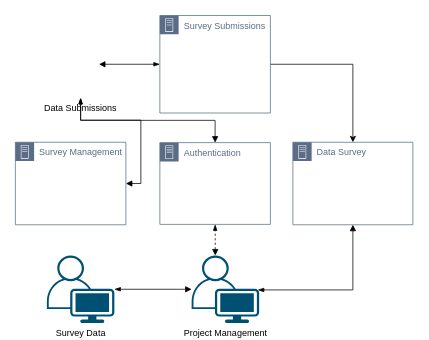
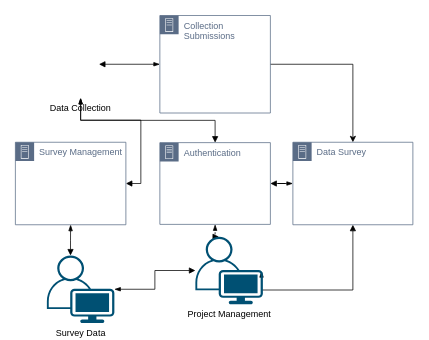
- <mxCell id="10" value="Survey Submissions" style="points=[[0,0],[0.25,0],[0.5,0],[0.75,0],[1,0],[1,0.25],[1,0.5],[1,0.75],[1,1],[0.75,1],[0.5,1],[0.25,1],[0,1],[0,0.75],[0,0.5],[0,0.25]];outlineConnect=0;gradientColor=none;html=1;whiteSpace=wrap;fontSize=12;fontStyle=0;container=1;pointerEvents=0;collapsible=0;recursiveResize=0;shape=mxgraph.aws4.group;grIcon=mxgraph.aws4.group_on_premise;strokeColor=#5A6C86;fillColor=none;verticalAlign=top;align=left;spacingLeft=30;fontColor=#5A6C86;dashed=0;" parent="1" vertex="1"><mxGeometry x="212.66" y="20" width="147.34" height="130" as="geometry" /></mxCell>
+ <mxCell id="10" value="Collection Submissions" style="points=[[0,0],[0.25,0],[0.5,0],[0.75,0],[1,0],[1,0.25],[1,0.5],[1,0.75],[1,1],[0.75,1],[0.5,1],[0.25,1],[0,1],[0,0.75],[0,0.5],[0,0.25]];outlineConnect=0;gradientColor=none;html=1;whiteSpace=wrap;fontSize=12;fontStyle=0;container=1;pointerEvents=0;collapsible=0;recursiveResize=0;shape=mxgraph.aws4.group;grIcon=mxgraph.aws4.group_on_premise;strokeColor=#5A6C86;fillColor=none;verticalAlign=top;align=left;spacingLeft=30;fontColor=#5A6C86;dashed=0;" parent="1" vertex="1"><mxGeometry x="212.66" y="20" width="147.34" height="130" as="geometry" /></mxCell>
- <mxCell id="3" value="Data Submissions" style="shape=image;verticalLabelPosition=bottom;labelBackgroundColor=default;verticalAlign=top;aspect=fixed;imageAspect=0;image=https://cdn4.iconfinder.com/data/icons/smart-phones-technologies/512/android-phone-color.png;clipPath=inset(0% 23.33% 1.33% 23%);" parent="1" vertex="1"><mxGeometry x="82.52" y="40" width="48.953" height="90" as="geometry" /></mxCell>
+ <mxCell id="3" value="Data Collection" style="shape=image;verticalLabelPosition=bottom;labelBackgroundColor=default;verticalAlign=top;aspect=fixed;imageAspect=0;image=https://cdn4.iconfinder.com/data/icons/smart-phones-technologies/512/android-phone-color.png;clipPath=inset(0% 23.33% 1.33% 23%);" parent="1" vertex="1"><mxGeometry x="82.52" y="40" width="48.953" height="90" as="geometry" /></mxCell>
+ <mxCell id="5" style="edgeStyle=orthogonalEdgeStyle;rounded=0;orthogonalLoop=1;jettySize=auto;html=1;exitX=1;exitY=0.5;exitDx=0;exitDy=0;startArrow=block;startFill=1;endArrow=blockThin;endFill=1;" edge="1" parent="1" source="6" target="13"><mxGeometry relative="1" as="geometry" /></mxCell>
+ <mxCell id="25" style="edgeStyle=orthogonalEdgeStyle;rounded=0;orthogonalLoop=1;jettySize=auto;html=1;exitX=0.35;exitY=0;exitDx=0;exitDy=0;exitPerimeter=0;entryX=0.5;entryY=1;entryDx=0;entryDy=0;startArrow=block;startFill=1;endArrow=blockThin;endFill=1;" edge="1" parent="1" source="26" target="21"><mxGeometry relative="1" as="geometry" /></mxCell>
- <mxCell id="19" value="Project Management" style="points=[[0.35,0,0],[0.98,0.51,0],[1,0.71,0],[0.67,1,0],[0,0.795,0],[0,0.65,0]];verticalLabelPosition=bottom;sketch=0;html=1;verticalAlign=top;aspect=fixed;align=center;pointerEvents=1;shape=mxgraph.cisco19.user;fillColor=#005073;strokeColor=none;" parent="1" vertex="1"><mxGeometry x="255" y="340" width="90" height="90" as="geometry" /></mxCell>
+ <mxCell id="19" value="Project Management" style="points=[[0.35,0,0],[0.98,0.51,0],[1,0.71,0],[0.67,1,0],[0,0.795,0],[0,0.65,0]];verticalLabelPosition=bottom;sketch=0;html=1;verticalAlign=top;aspect=fixed;align=center;pointerEvents=1;shape=mxgraph.cisco19.user;fillColor=#005073;strokeColor=none;" parent="1" vertex="1"><mxGeometry x="260" y="315" width="90" height="90" as="geometry" /></mxCell>
